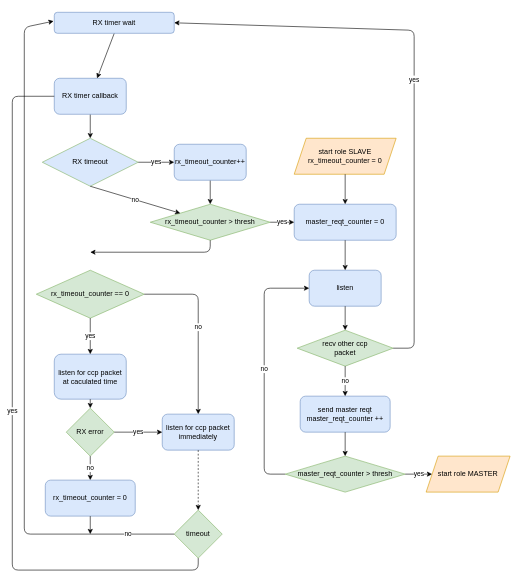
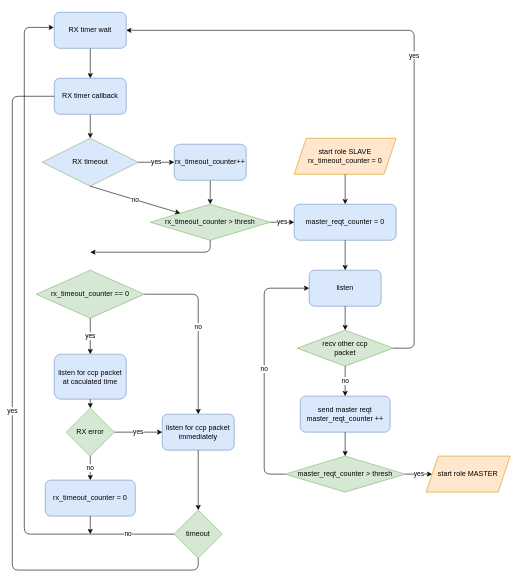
- <mxCell id="38" value="RX timer wait" style="rounded=1;whiteSpace=wrap;html=1;fillColor=#dae8fc;strokeColor=#6c8ebf;" parent="1" vertex="1"><mxGeometry x="90" y="20" width="200" height="35" as="geometry" /></mxCell>
+ <mxCell id="38" value="RX timer wait" style="rounded=1;whiteSpace=wrap;html=1;fillColor=#dae8fc;strokeColor=#6c8ebf;" parent="1" vertex="1"><mxGeometry x="90" y="20" width="120" height="60" as="geometry" /></mxCell>
- <mxCell id="34" value="" style="endArrow=classic;html=1;exitX=0.5;exitY=1;exitDx=0;exitDy=0;entryX=0.5;entryY=0;entryDx=0;entryDy=0;dashed=1;" parent="1" source="29" target="33" edge="1"><mxGeometry width="50" height="50" relative="1" as="geometry"><mxPoint x="240" y="560" as="sourcePoint" /><mxPoint x="290" y="510" as="targetPoint" /></mxGeometry></mxCell>
+ <mxCell id="34" value="" style="endArrow=classic;html=1;exitX=0.5;exitY=1;exitDx=0;exitDy=0;entryX=0.5;entryY=0;entryDx=0;entryDy=0;" parent="1" source="29" target="33" edge="1"><mxGeometry width="50" height="50" relative="1" as="geometry"><mxPoint x="240" y="560" as="sourcePoint" /><mxPoint x="290" y="510" as="targetPoint" /></mxGeometry></mxCell>
